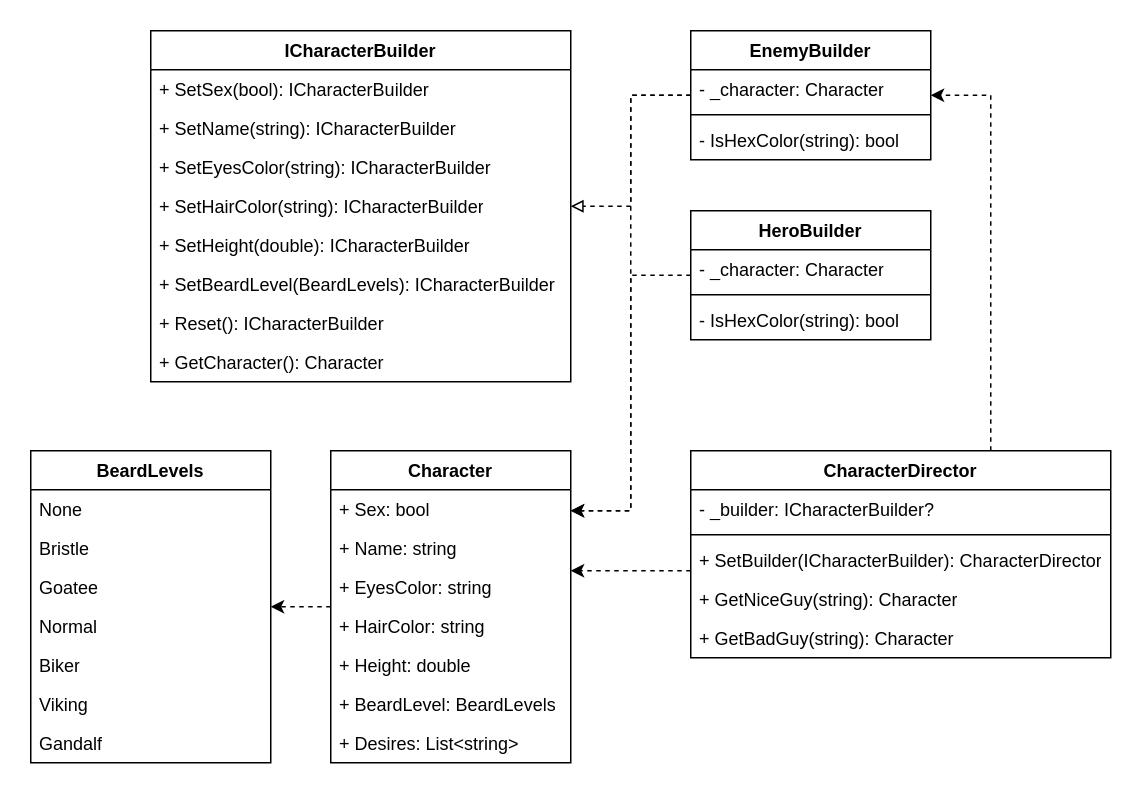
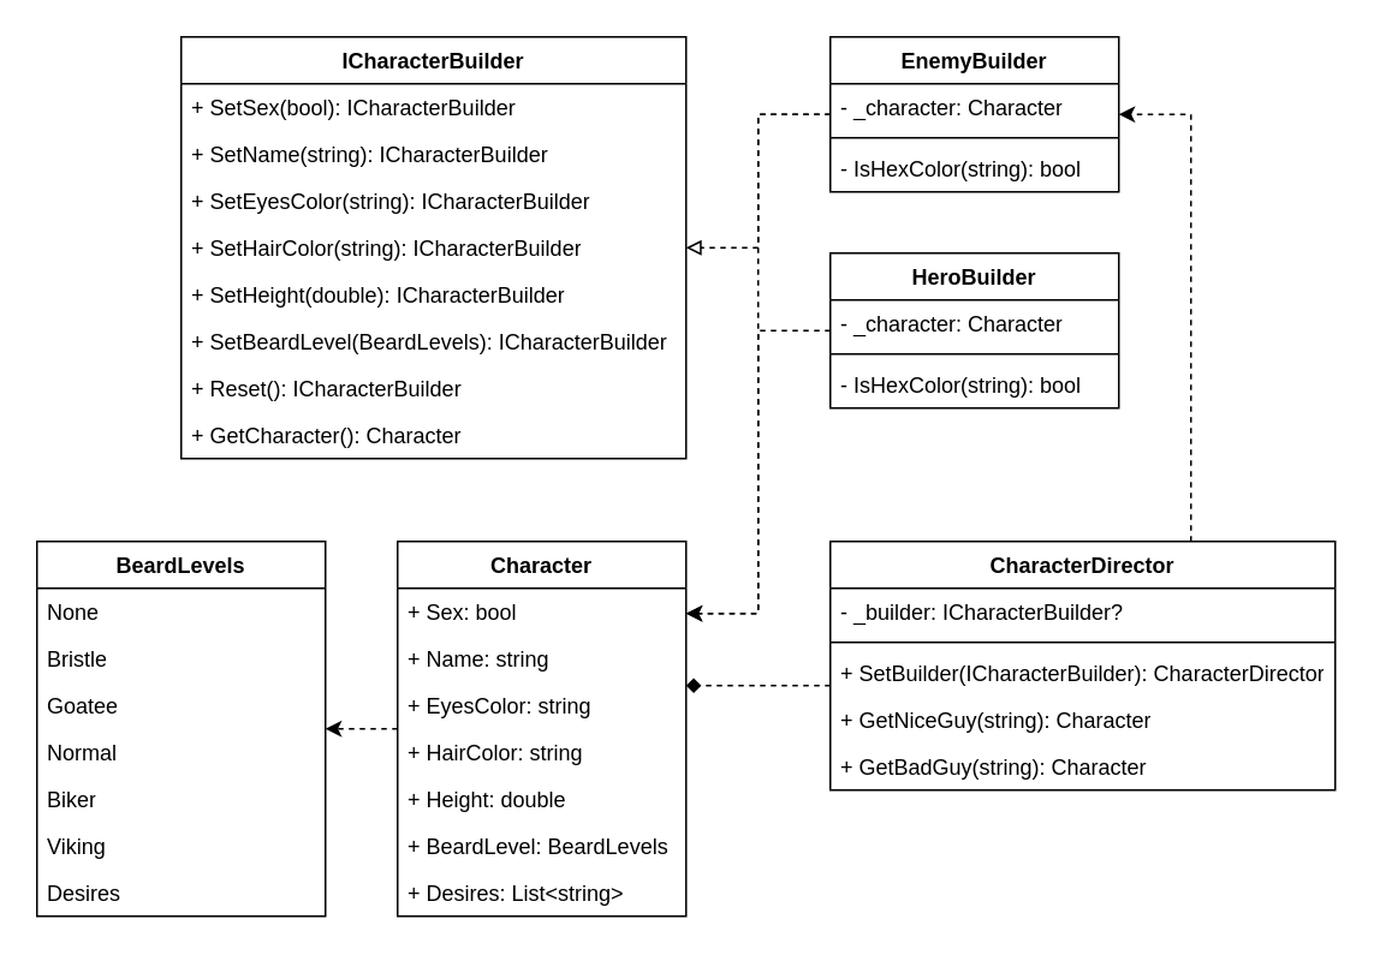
- <mxCell id="46" style="edgeStyle=orthogonalEdgeStyle;rounded=0;orthogonalLoop=1;jettySize=auto;html=1;dashed=1;" edge="1" parent="1" source="43" target="12"><mxGeometry relative="1" as="geometry"><Array as="points"><mxPoint x="440" y="380" /><mxPoint x="440" y="380" /></Array></mxGeometry></mxCell>
+ <mxCell id="46" style="edgeStyle=orthogonalEdgeStyle;rounded=0;orthogonalLoop=1;jettySize=auto;html=1;dashed=1;endArrow=diamond;" edge="1" parent="1" source="43" target="12"><mxGeometry relative="1" as="geometry"><Array as="points"><mxPoint x="440" y="380" /><mxPoint x="440" y="380" /></Array></mxGeometry></mxCell>
- <mxCell id="27" value="Gandalf" style="text;strokeColor=none;fillColor=none;align=left;verticalAlign=top;spacingLeft=4;spacingRight=4;overflow=hidden;rotatable=0;points=[[0,0.5],[1,0.5]];portConstraint=eastwest;whiteSpace=wrap;html=1;" vertex="1" parent="20"><mxGeometry y="182" width="160" height="26" as="geometry" /></mxCell>
+ <mxCell id="27" value="Desires" style="text;strokeColor=none;fillColor=none;align=left;verticalAlign=top;spacingLeft=4;spacingRight=4;overflow=hidden;rotatable=0;points=[[0,0.5],[1,0.5]];portConstraint=eastwest;whiteSpace=wrap;html=1;" vertex="1" parent="20"><mxGeometry y="182" width="160" height="26" as="geometry" /></mxCell>
